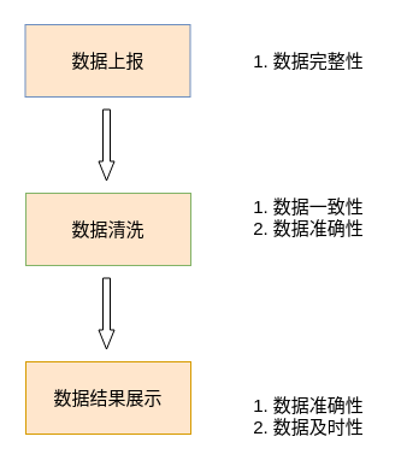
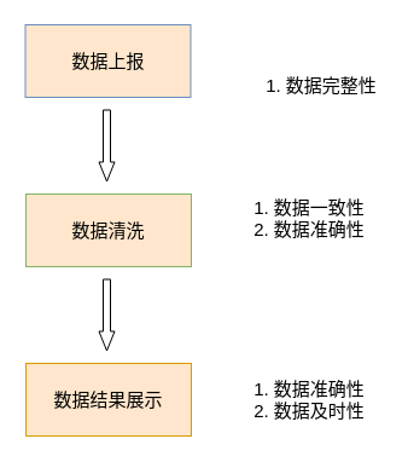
- <mxCell id="7" value="1. 数据完整性" style="text;html=1;strokeColor=none;fillColor=none;align=center;verticalAlign=middle;whiteSpace=wrap;rounded=0;fontSize=15;" vertex="1" parent="1"><mxGeometry x="196" y="40" width="120" height="20" as="geometry" /></mxCell>
+ <mxCell id="7" value="1. 数据完整性" style="text;html=1;strokeColor=none;fillColor=none;align=center;verticalAlign=middle;whiteSpace=wrap;rounded=0;fontSize=15;" vertex="1" parent="1"><mxGeometry x="206" y="60" width="120" height="20" as="geometry" /></mxCell>
- <mxCell id="8" value="1. 数据准确性&lt;br&gt;2. 数据及时性&lt;br&gt;" style="text;html=1;strokeColor=none;fillColor=none;align=center;verticalAlign=middle;whiteSpace=wrap;rounded=0;fontSize=15;" vertex="1" parent="1"><mxGeometry x="196" y="335" width="120" height="20" as="geometry" /></mxCell>
+ <mxCell id="8" value="1. 数据准确性&lt;br&gt;2. 数据及时性&lt;br&gt;" style="text;html=1;strokeColor=none;fillColor=none;align=center;verticalAlign=middle;whiteSpace=wrap;rounded=0;fontSize=15;" vertex="1" parent="1"><mxGeometry x="196" y="320" width="120" height="20" as="geometry" /></mxCell>
